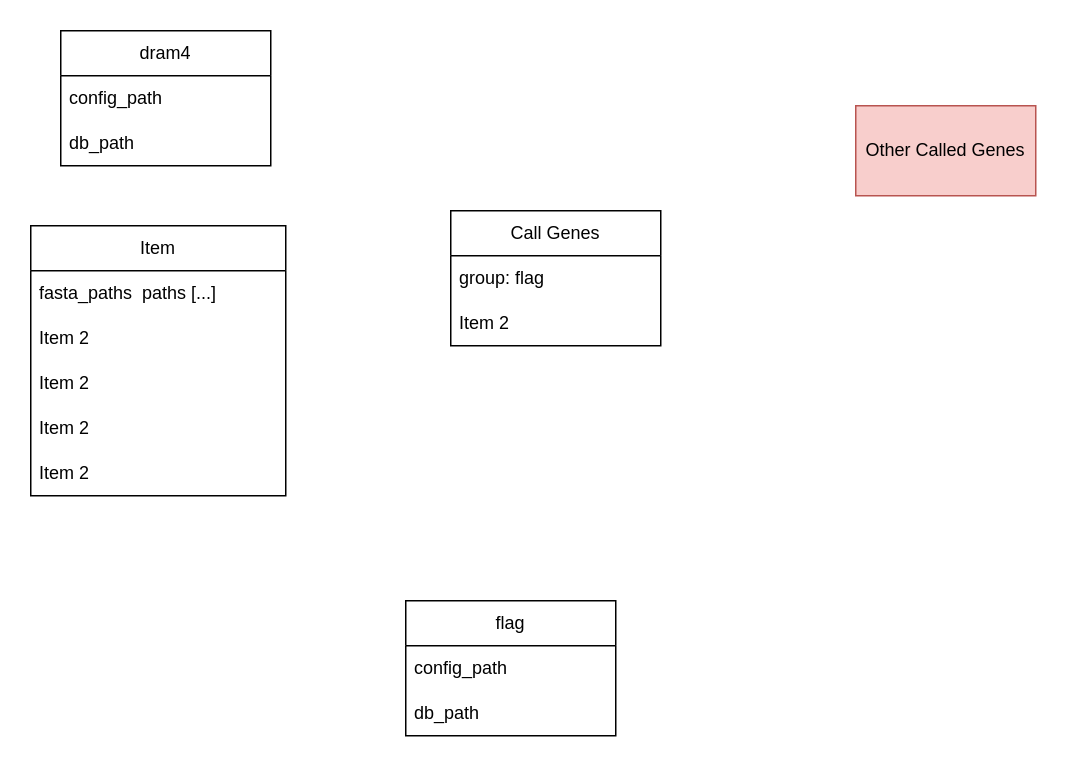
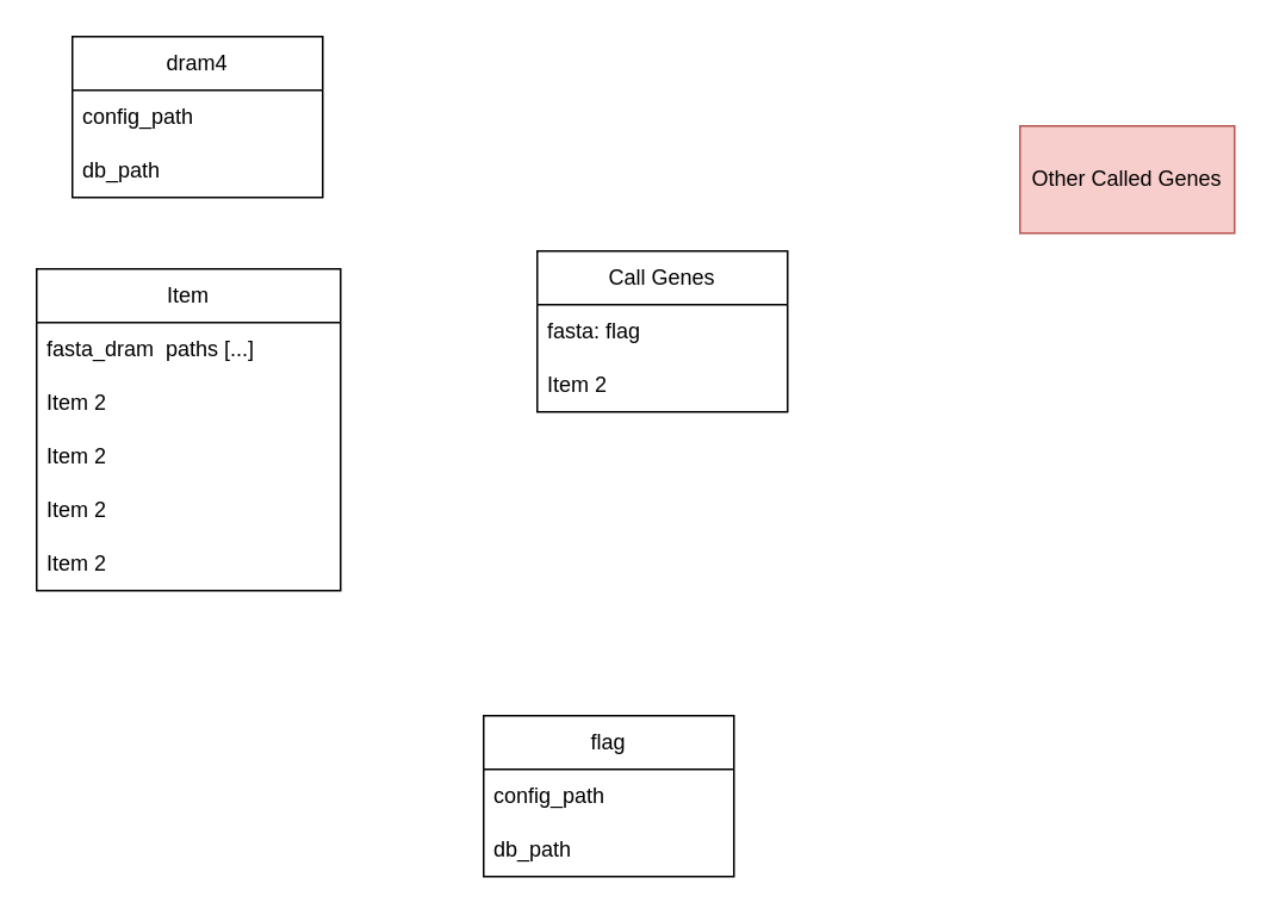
- <mxCell id="6" value="group: flag" style="text;strokeColor=none;fillColor=none;align=left;verticalAlign=middle;spacingLeft=4;spacingRight=4;overflow=hidden;points=[[0,0.5],[1,0.5]];portConstraint=eastwest;rotatable=0;whiteSpace=wrap;html=1;" vertex="1" parent="5"><mxGeometry y="30" width="140" height="30" as="geometry" /></mxCell>
+ <mxCell id="6" value="fasta: flag" style="text;strokeColor=none;fillColor=none;align=left;verticalAlign=middle;spacingLeft=4;spacingRight=4;overflow=hidden;points=[[0,0.5],[1,0.5]];portConstraint=eastwest;rotatable=0;whiteSpace=wrap;html=1;" vertex="1" parent="5"><mxGeometry y="30" width="140" height="30" as="geometry" /></mxCell>
- <mxCell id="10" value="fasta_paths&amp;nbsp; paths [...]" style="text;strokeColor=none;fillColor=none;align=left;verticalAlign=middle;spacingLeft=4;spacingRight=4;overflow=hidden;points=[[0,0.5],[1,0.5]];portConstraint=eastwest;rotatable=0;whiteSpace=wrap;html=1;" vertex="1" parent="9"><mxGeometry y="30" width="170" height="30" as="geometry" /></mxCell>
+ <mxCell id="10" value="fasta_dram&amp;nbsp; paths [...]" style="text;strokeColor=none;fillColor=none;align=left;verticalAlign=middle;spacingLeft=4;spacingRight=4;overflow=hidden;points=[[0,0.5],[1,0.5]];portConstraint=eastwest;rotatable=0;whiteSpace=wrap;html=1;" vertex="1" parent="9"><mxGeometry y="30" width="170" height="30" as="geometry" /></mxCell>
